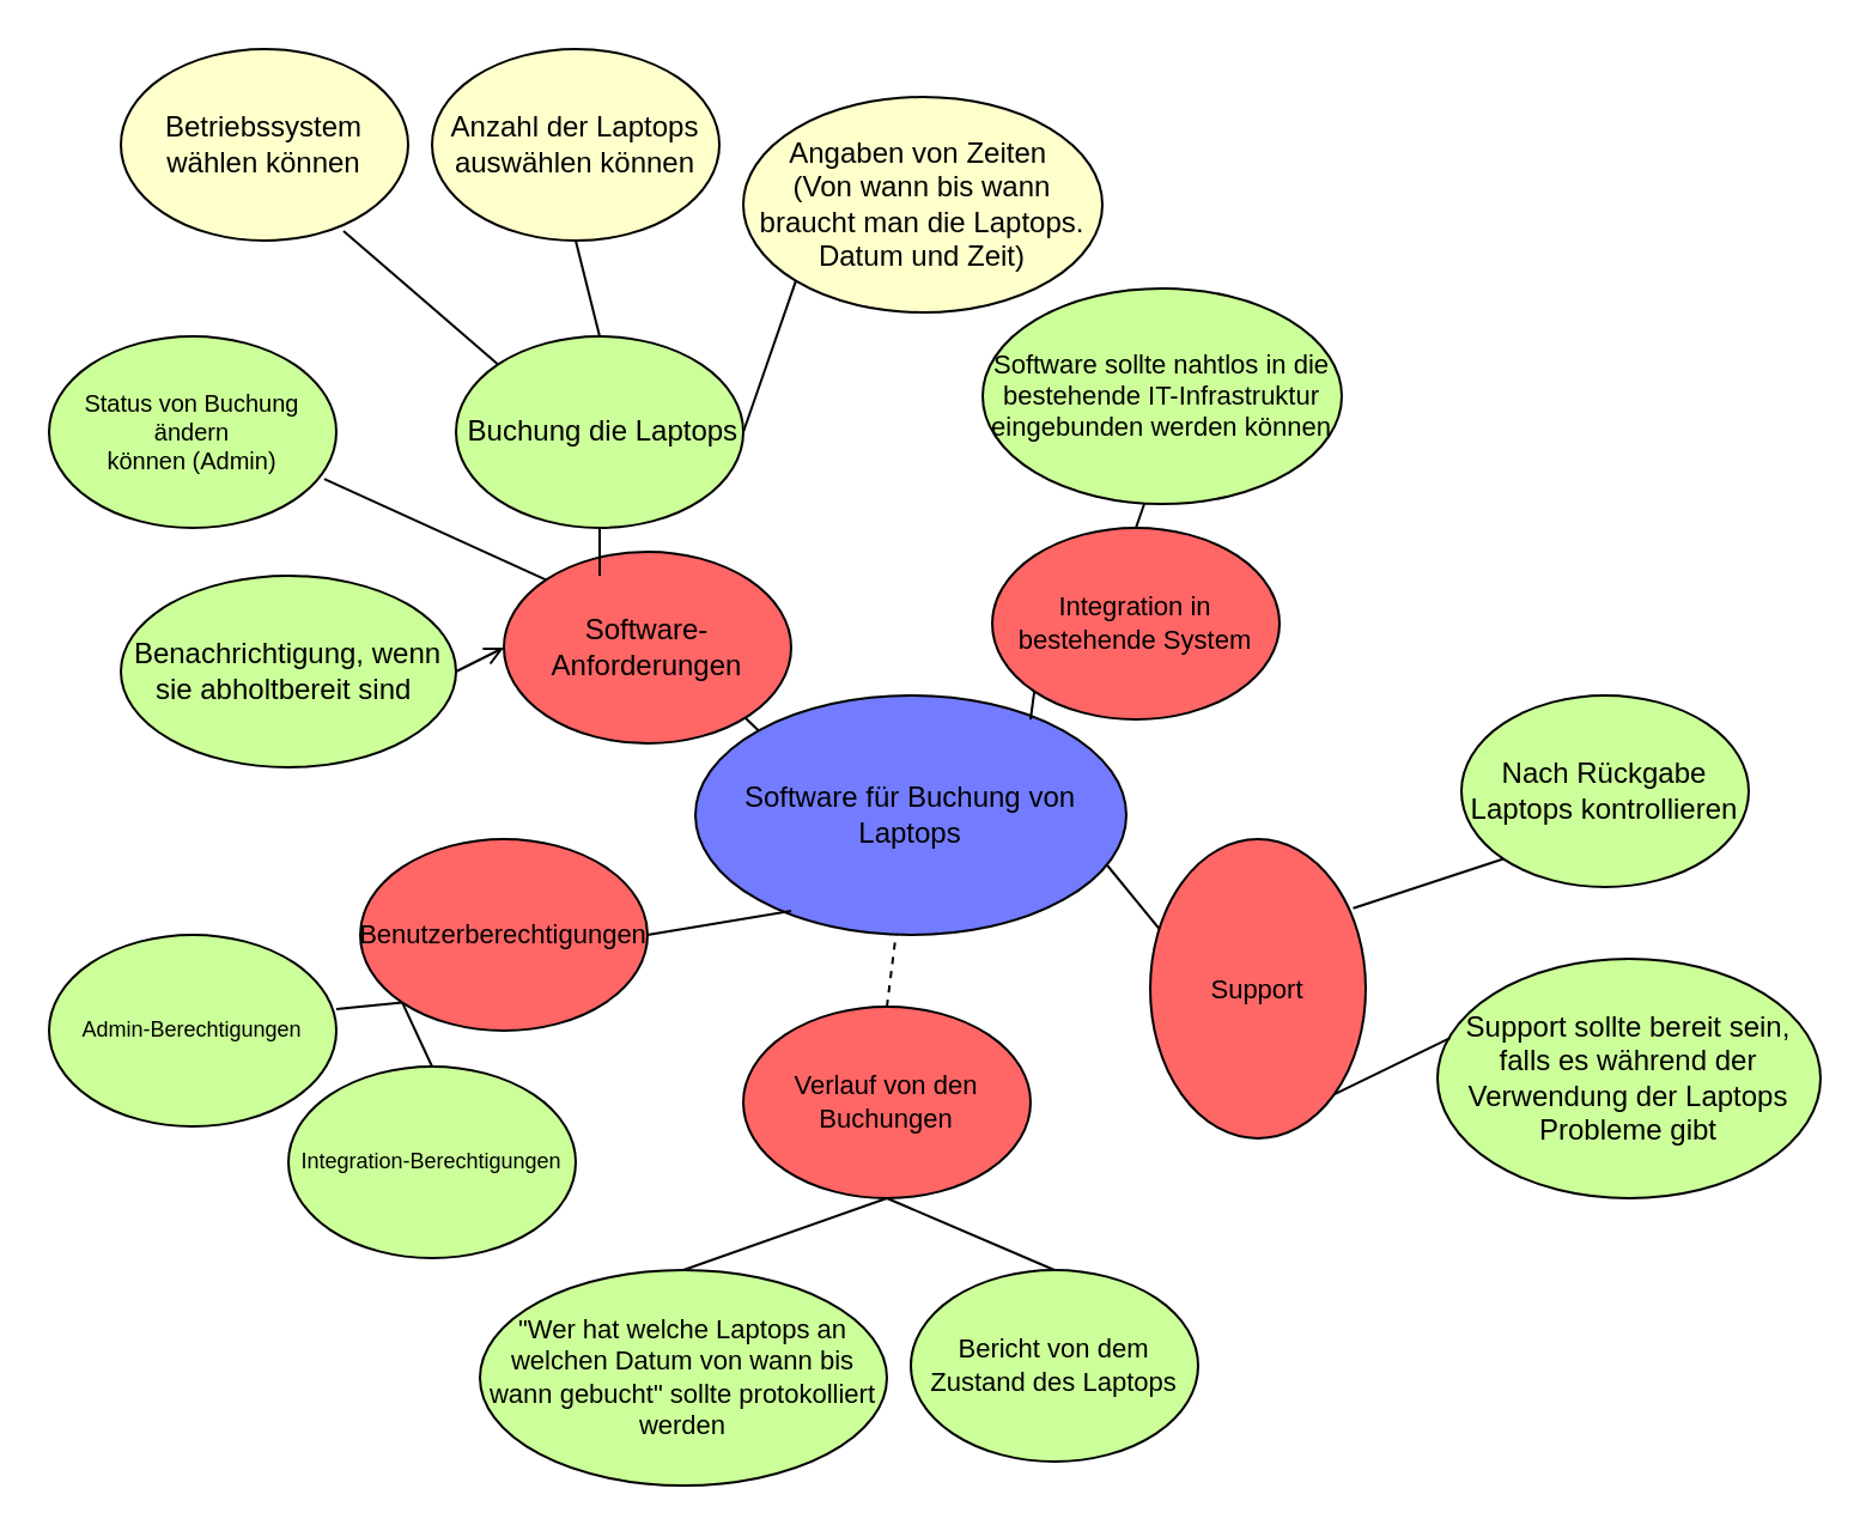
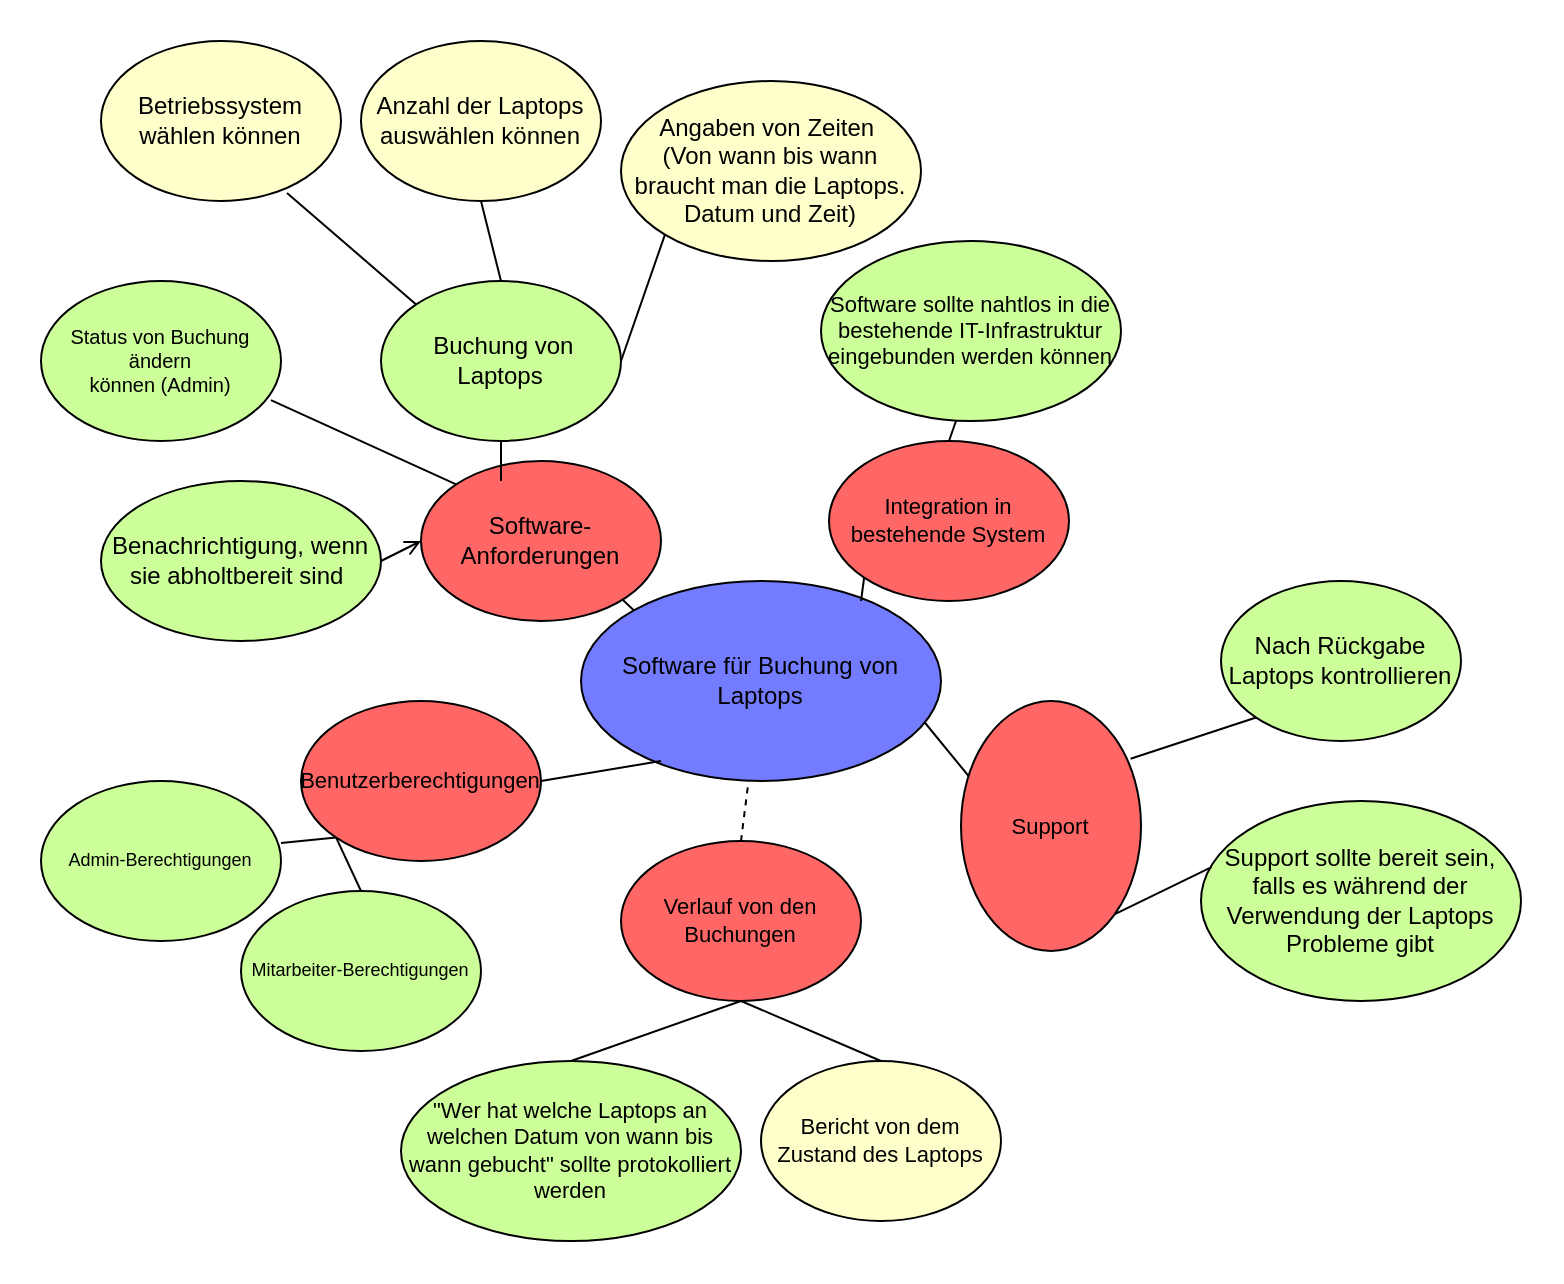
- <mxCell id="6" value="&amp;nbsp;Buchung die Laptops" style="ellipse;whiteSpace=wrap;html=1;fillColor=#CCFF99;" vertex="1" parent="1"><mxGeometry x="190" y="140" width="120" height="80" as="geometry" /></mxCell>
+ <mxCell id="6" value="&amp;nbsp;Buchung von Laptops" style="ellipse;whiteSpace=wrap;html=1;fillColor=#CCFF99;" vertex="1" parent="1"><mxGeometry x="190" y="140" width="120" height="80" as="geometry" /></mxCell>
- <mxCell id="17" value="Integration-Berechtigungen" style="ellipse;whiteSpace=wrap;html=1;fontSize=9;fillColor=#CCFF99;" vertex="1" parent="1"><mxGeometry x="120" y="445" width="120" height="80" as="geometry" /></mxCell>
+ <mxCell id="17" value="Mitarbeiter-Berechtigungen" style="ellipse;whiteSpace=wrap;html=1;fontSize=9;fillColor=#CCFF99;" vertex="1" parent="1"><mxGeometry x="120" y="445" width="120" height="80" as="geometry" /></mxCell>
- <mxCell id="30" value="Bericht von dem Zustand des Laptops" style="ellipse;whiteSpace=wrap;html=1;fontSize=11;fillColor=#CCFF99;" vertex="1" parent="1"><mxGeometry x="380" y="530" width="120" height="80" as="geometry" /></mxCell>
+ <mxCell id="30" value="Bericht von dem Zustand des Laptops" style="ellipse;whiteSpace=wrap;html=1;fontSize=11;fillColor=#ffffcc;" vertex="1" parent="1"><mxGeometry x="380" y="530" width="120" height="80" as="geometry" /></mxCell>
